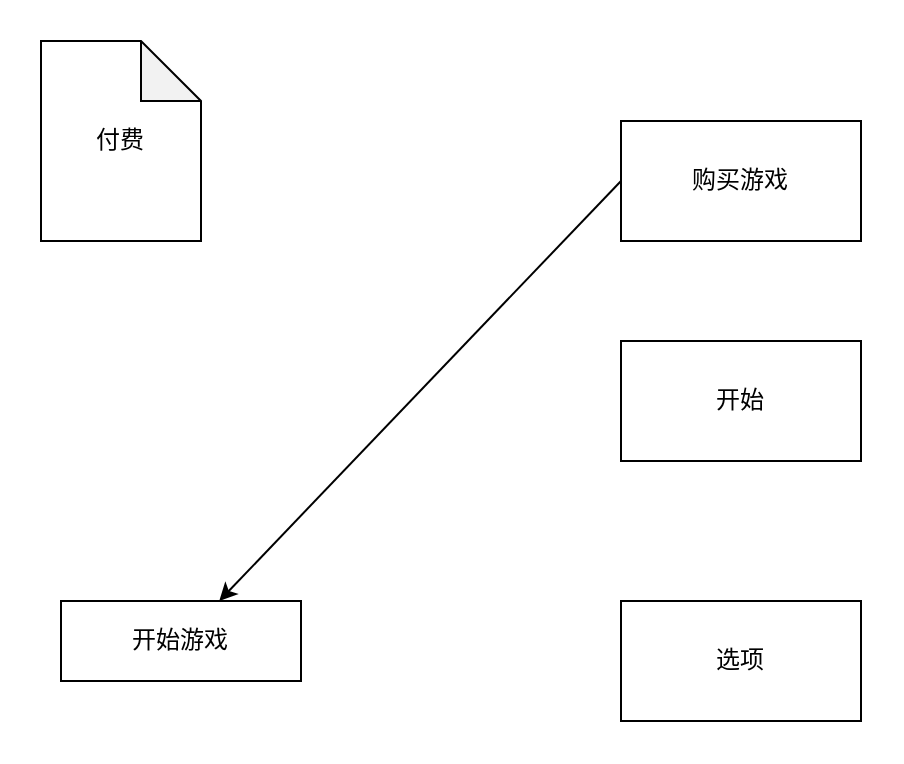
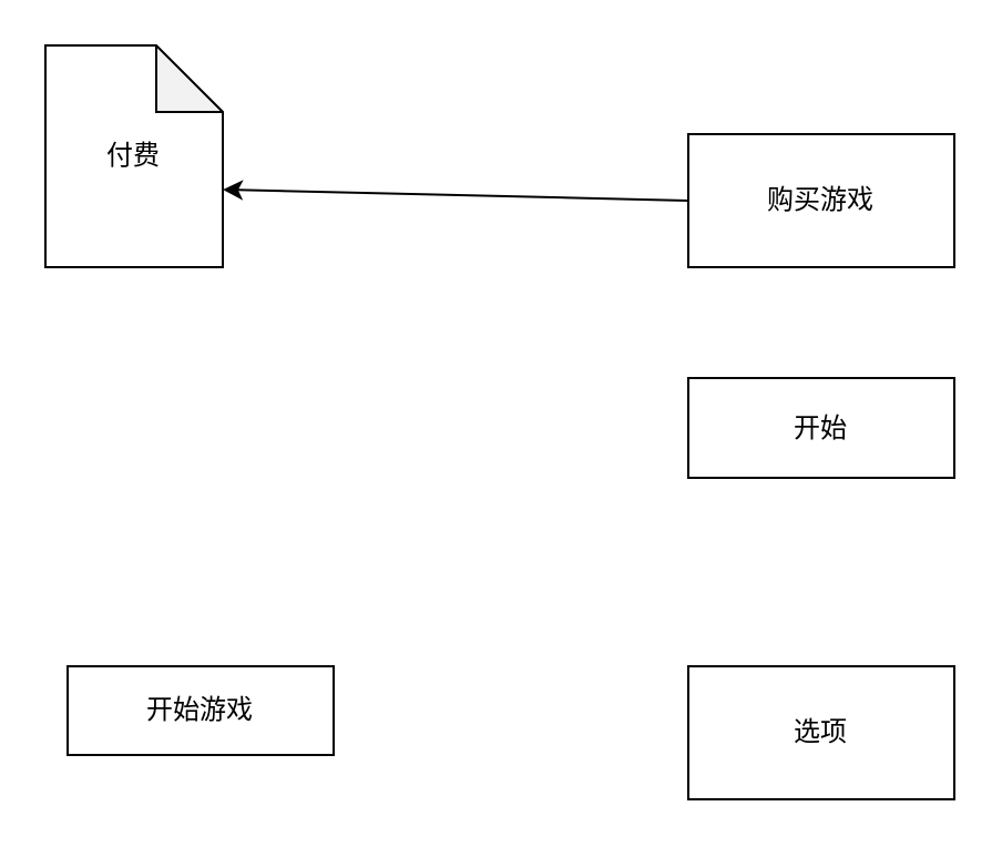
- <mxCell id="2" style="rounded=0;comic=0;orthogonalLoop=1;jettySize=auto;html=1;exitX=0;exitY=0.5;exitDx=0;exitDy=0;shadow=0;" edge="1" parent="1" source="3" target="6"><mxGeometry relative="1" as="geometry" /></mxCell>
+ <mxCell id="2" style="rounded=0;comic=0;orthogonalLoop=1;jettySize=auto;html=1;exitX=0;exitY=0.5;exitDx=0;exitDy=0;entryX=0;entryY=0;entryDx=80;entryDy=65;entryPerimeter=0;shadow=0;" edge="1" parent="1" source="3" target="4"><mxGeometry relative="1" as="geometry" /></mxCell>
- <mxCell id="5" value="开始" style="rounded=0;whiteSpace=wrap;html=1;" vertex="1" parent="1"><mxGeometry x="310" y="170" width="120" height="60" as="geometry" /></mxCell>
+ <mxCell id="5" value="开始" style="rounded=0;whiteSpace=wrap;html=1;" vertex="1" parent="1"><mxGeometry x="310" y="170" width="120" height="45" as="geometry" /></mxCell>
